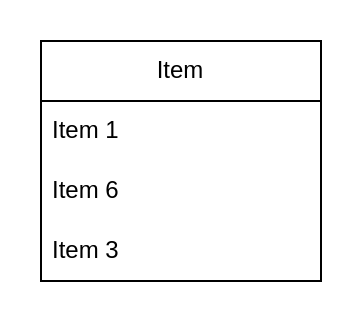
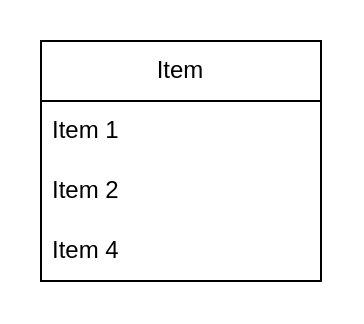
- <mxCell id="4" value="Item 6" style="text;strokeColor=none;fillColor=none;align=left;verticalAlign=middle;spacingLeft=4;spacingRight=4;overflow=hidden;points=[[0,0.5],[1,0.5]];portConstraint=eastwest;rotatable=0;whiteSpace=wrap;html=1;" vertex="1" parent="2"><mxGeometry y="60" width="140" height="30" as="geometry" /></mxCell>
+ <mxCell id="4" value="Item 2" style="text;strokeColor=none;fillColor=none;align=left;verticalAlign=middle;spacingLeft=4;spacingRight=4;overflow=hidden;points=[[0,0.5],[1,0.5]];portConstraint=eastwest;rotatable=0;whiteSpace=wrap;html=1;" vertex="1" parent="2"><mxGeometry y="60" width="140" height="30" as="geometry" /></mxCell>
- <mxCell id="5" value="Item 3" style="text;strokeColor=none;fillColor=none;align=left;verticalAlign=middle;spacingLeft=4;spacingRight=4;overflow=hidden;points=[[0,0.5],[1,0.5]];portConstraint=eastwest;rotatable=0;whiteSpace=wrap;html=1;" vertex="1" parent="2"><mxGeometry y="90" width="140" height="30" as="geometry" /></mxCell>
+ <mxCell id="5" value="Item 4" style="text;strokeColor=none;fillColor=none;align=left;verticalAlign=middle;spacingLeft=4;spacingRight=4;overflow=hidden;points=[[0,0.5],[1,0.5]];portConstraint=eastwest;rotatable=0;whiteSpace=wrap;html=1;" vertex="1" parent="2"><mxGeometry y="90" width="140" height="30" as="geometry" /></mxCell>
